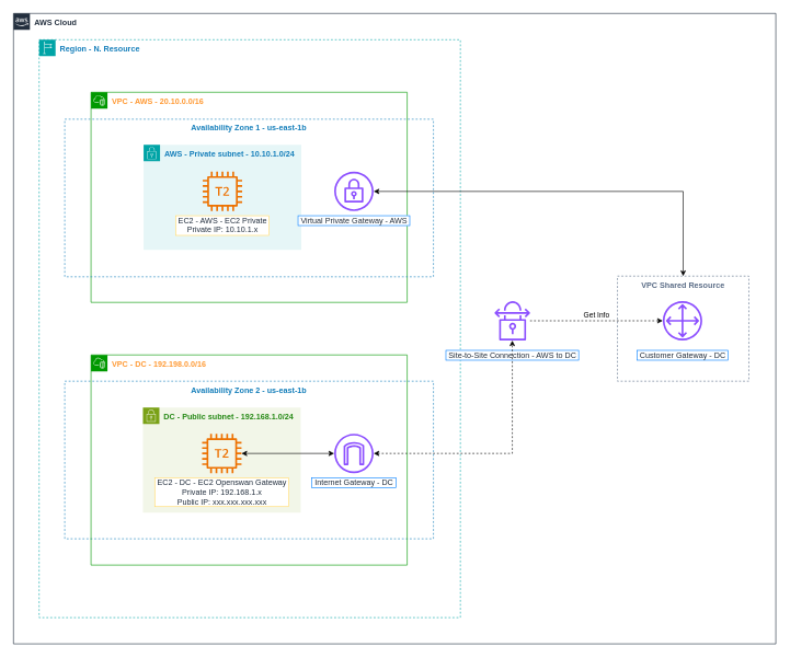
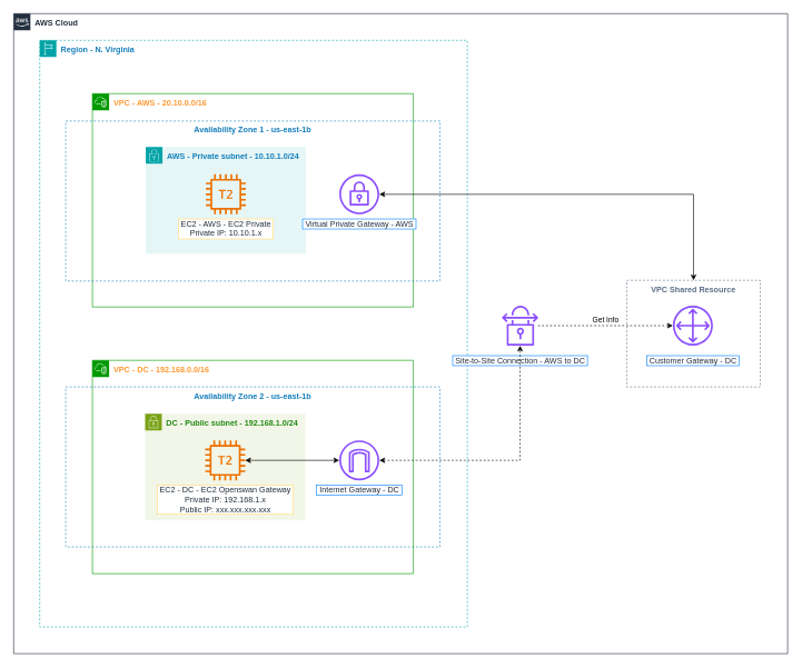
- <mxCell id="4" value="Region - N. Resource" style="points=[[0,0],[0.25,0],[0.5,0],[0.75,0],[1,0],[1,0.25],[1,0.5],[1,0.75],[1,1],[0.75,1],[0.5,1],[0.25,1],[0,1],[0,0.75],[0,0.5],[0,0.25]];outlineConnect=0;gradientColor=none;html=1;whiteSpace=wrap;fontSize=12;fontStyle=1;container=0;pointerEvents=0;collapsible=0;recursiveResize=0;shape=mxgraph.aws4.group;grIcon=mxgraph.aws4.group_region;strokeColor=#00A4A6;fillColor=none;verticalAlign=top;align=left;spacingLeft=30;fontColor=#147EBA;dashed=1;" vertex="1" parent="3"><mxGeometry x="39" y="40" width="641" height="880" as="geometry" /></mxCell>
+ <mxCell id="4" value="Region - N. Virginia" style="points=[[0,0],[0.25,0],[0.5,0],[0.75,0],[1,0],[1,0.25],[1,0.5],[1,0.75],[1,1],[0.75,1],[0.5,1],[0.25,1],[0,1],[0,0.75],[0,0.5],[0,0.25]];outlineConnect=0;gradientColor=none;html=1;whiteSpace=wrap;fontSize=12;fontStyle=1;container=0;pointerEvents=0;collapsible=0;recursiveResize=0;shape=mxgraph.aws4.group;grIcon=mxgraph.aws4.group_region;strokeColor=#00A4A6;fillColor=none;verticalAlign=top;align=left;spacingLeft=30;fontColor=#147EBA;dashed=1;" vertex="1" parent="3"><mxGeometry x="39" y="40" width="641" height="880" as="geometry" /></mxCell>
- <mxCell id="15" value="VPC - DC - 192.198.0.0/16" style="points=[[0,0],[0.25,0],[0.5,0],[0.75,0],[1,0],[1,0.25],[1,0.5],[1,0.75],[1,1],[0.75,1],[0.5,1],[0.25,1],[0,1],[0,0.75],[0,0.5],[0,0.25]];outlineConnect=0;gradientColor=none;html=1;whiteSpace=wrap;fontSize=12;fontStyle=1;container=1;pointerEvents=0;collapsible=0;recursiveResize=0;shape=mxgraph.aws4.group;grIcon=mxgraph.aws4.group_vpc2;strokeColor=#009900;fillColor=none;verticalAlign=top;align=left;spacingLeft=30;fontColor=#FF9933;dashed=0;" vertex="1" parent="1"><mxGeometry x="138" y="540" width="481" height="320" as="geometry" /></mxCell>
+ <mxCell id="15" value="VPC - DC - 192.168.0.0/16" style="points=[[0,0],[0.25,0],[0.5,0],[0.75,0],[1,0],[1,0.25],[1,0.5],[1,0.75],[1,1],[0.75,1],[0.5,1],[0.25,1],[0,1],[0,0.75],[0,0.5],[0,0.25]];outlineConnect=0;gradientColor=none;html=1;whiteSpace=wrap;fontSize=12;fontStyle=1;container=1;pointerEvents=0;collapsible=0;recursiveResize=0;shape=mxgraph.aws4.group;grIcon=mxgraph.aws4.group_vpc2;strokeColor=#009900;fillColor=none;verticalAlign=top;align=left;spacingLeft=30;fontColor=#FF9933;dashed=0;" vertex="1" parent="1"><mxGeometry x="138" y="540" width="481" height="320" as="geometry" /></mxCell>
